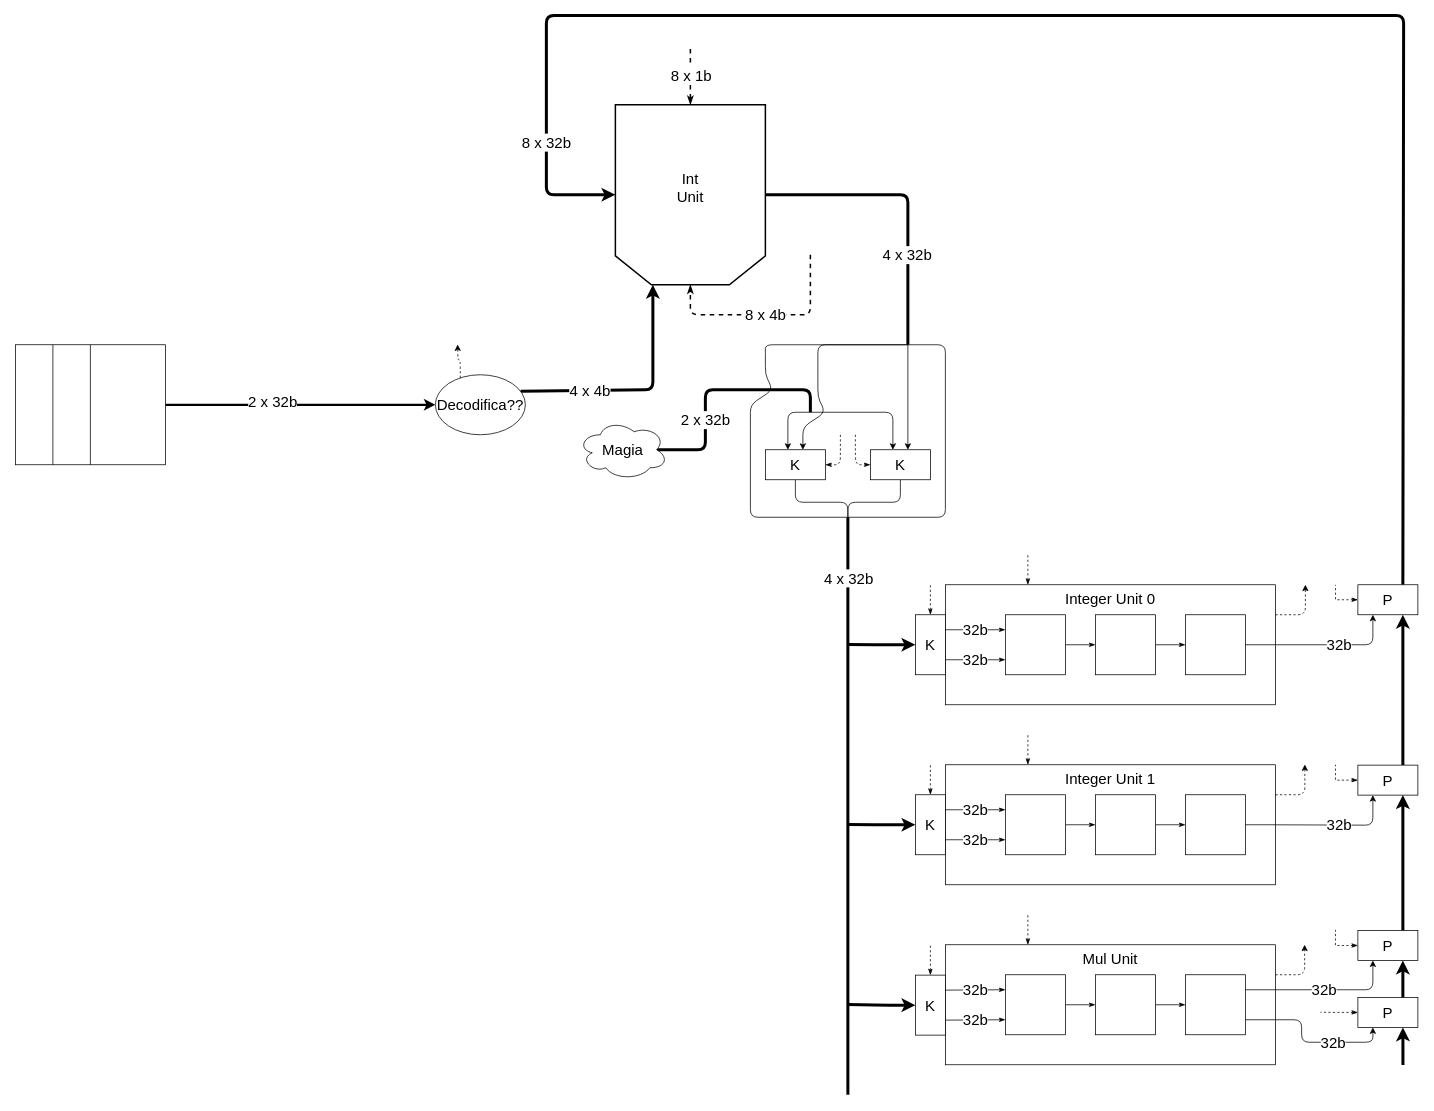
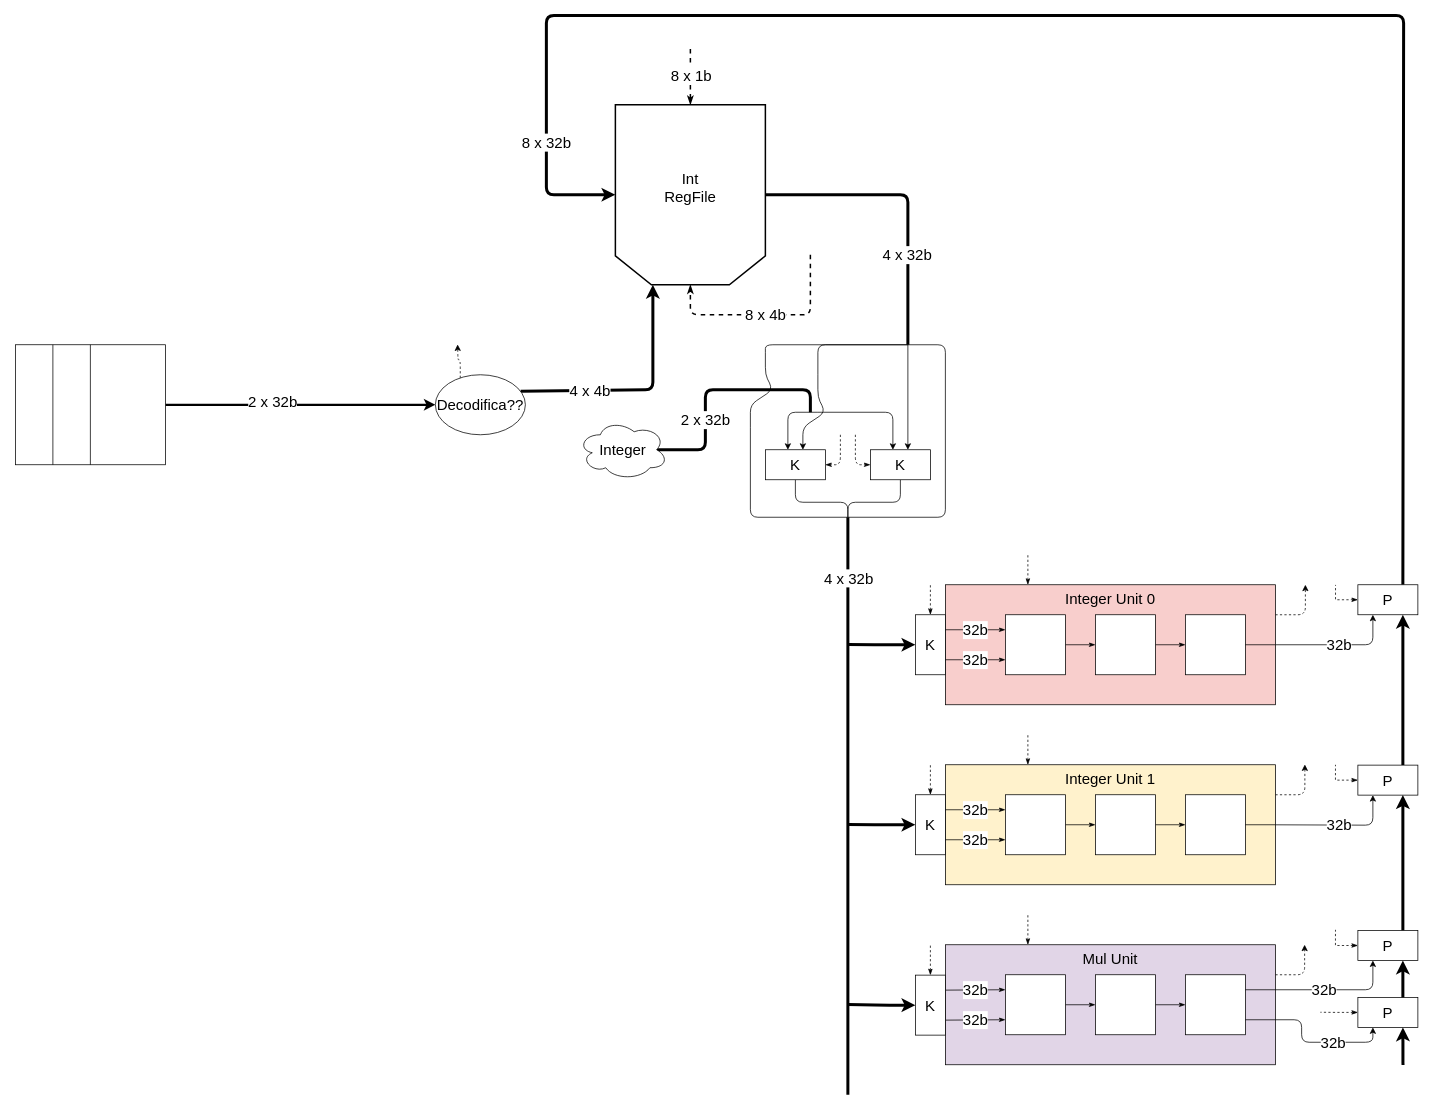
- <mxCell id="10" value="Int&lt;br style=&quot;font-size: 20px;&quot;&gt;Unit" style="text;html=1;strokeColor=none;fillColor=none;align=center;verticalAlign=middle;whiteSpace=wrap;rounded=0;fontSize=20;" parent="1" vertex="1"><mxGeometry x="900" y="239" width="40" height="20" as="geometry" /></mxCell>
+ <mxCell id="10" value="Int&lt;br style=&quot;font-size: 20px;&quot;&gt;RegFile" style="text;html=1;strokeColor=none;fillColor=none;align=center;verticalAlign=middle;whiteSpace=wrap;rounded=0;fontSize=20;" parent="1" vertex="1"><mxGeometry x="900" y="239" width="40" height="20" as="geometry" /></mxCell>
- <mxCell id="21" value="Magia" style="ellipse;shape=cloud;whiteSpace=wrap;html=1;fontSize=20;" parent="1" vertex="1"><mxGeometry x="770" y="559" width="120" height="80" as="geometry" /></mxCell>
+ <mxCell id="21" value="Integer" style="ellipse;shape=cloud;whiteSpace=wrap;html=1;fontSize=20;" parent="1" vertex="1"><mxGeometry x="770" y="559" width="120" height="80" as="geometry" /></mxCell>
- <mxCell id="35" value="&lt;font style=&quot;font-size: 20px&quot;&gt;Integer Unit 0&lt;/font&gt;" style="rounded=0;whiteSpace=wrap;html=1;verticalAlign=top;fontSize=20;" parent="1" vertex="1"><mxGeometry x="1260" y="779" width="440" height="160" as="geometry" /></mxCell>
+ <mxCell id="35" value="&lt;font style=&quot;font-size: 20px&quot;&gt;Integer Unit 0&lt;/font&gt;" style="rounded=0;whiteSpace=wrap;html=1;verticalAlign=top;fontSize=20;fillColor=#f8cecc;" parent="1" vertex="1"><mxGeometry x="1260" y="779" width="440" height="160" as="geometry" /></mxCell>
- <mxCell id="50" value="&lt;font style=&quot;font-size: 20px&quot;&gt;Integer Unit 1&lt;br style=&quot;font-size: 20px&quot;&gt;&lt;/font&gt;" style="rounded=0;whiteSpace=wrap;html=1;verticalAlign=top;fontSize=20;" parent="1" vertex="1"><mxGeometry x="1260" y="1019" width="440" height="160" as="geometry" /></mxCell>
+ <mxCell id="50" value="&lt;font style=&quot;font-size: 20px&quot;&gt;Integer Unit 1&lt;br style=&quot;font-size: 20px&quot;&gt;&lt;/font&gt;" style="rounded=0;whiteSpace=wrap;html=1;verticalAlign=top;fontSize=20;fillColor=#fff2cc;" parent="1" vertex="1"><mxGeometry x="1260" y="1019" width="440" height="160" as="geometry" /></mxCell>
- <mxCell id="71" value="&lt;font style=&quot;font-size: 20px&quot;&gt;Mul Unit&lt;br style=&quot;font-size: 20px&quot;&gt;&lt;/font&gt;" style="rounded=0;whiteSpace=wrap;html=1;verticalAlign=top;fontSize=20;" vertex="1" parent="1"><mxGeometry x="1260" y="1259" width="440" height="160" as="geometry" /></mxCell>
+ <mxCell id="71" value="&lt;font style=&quot;font-size: 20px&quot;&gt;Mul Unit&lt;br style=&quot;font-size: 20px&quot;&gt;&lt;/font&gt;" style="rounded=0;whiteSpace=wrap;html=1;verticalAlign=top;fontSize=20;fillColor=#e1d5e7;" vertex="1" parent="1"><mxGeometry x="1260" y="1259" width="440" height="160" as="geometry" /></mxCell>
